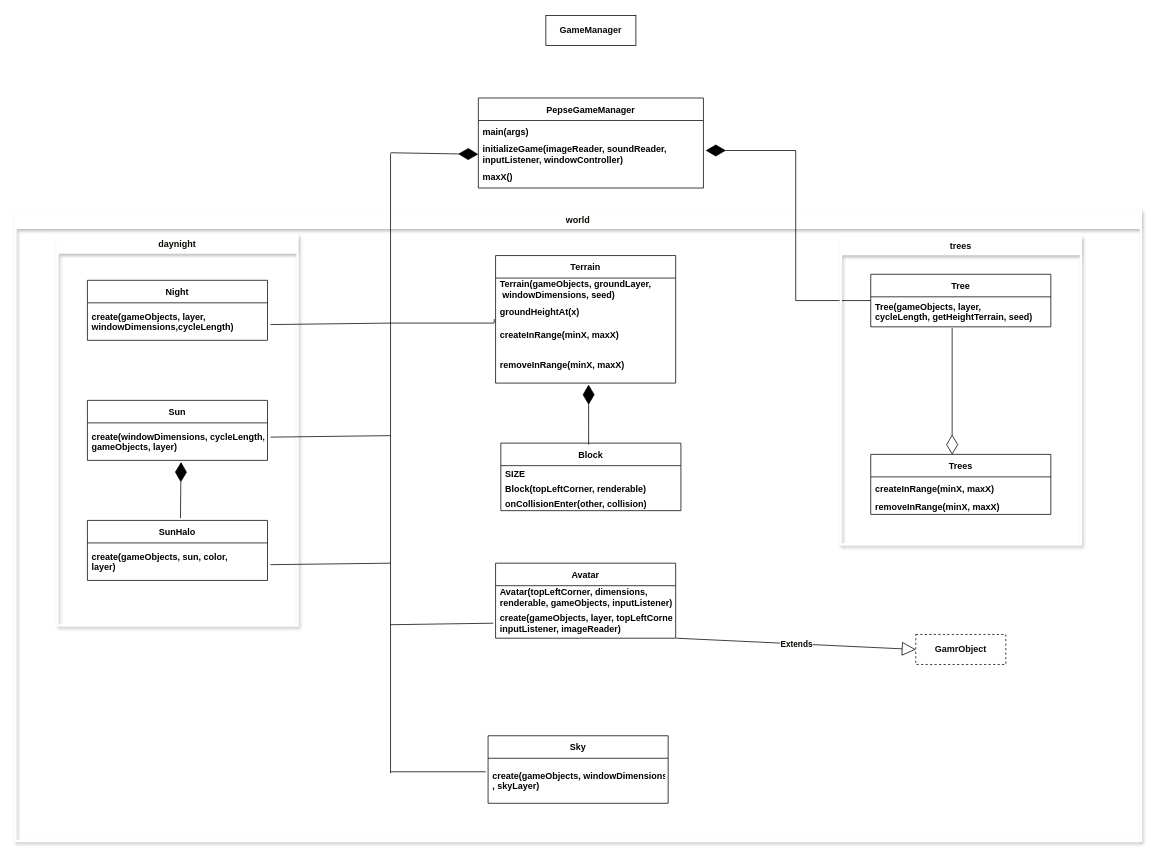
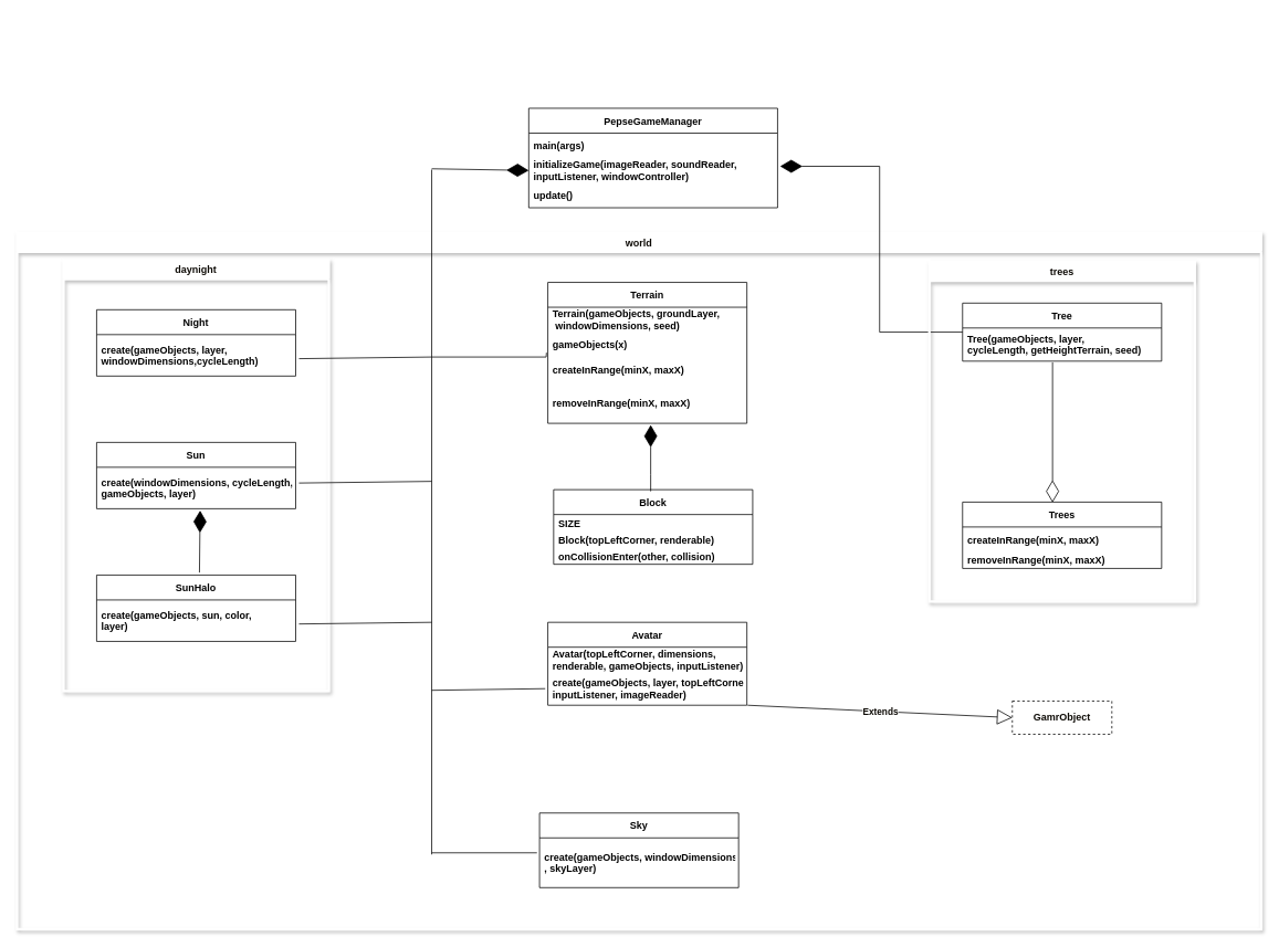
- <mxCell id="6" value="&lt;font color=&quot;#0d0a05&quot;&gt;GameManager&lt;/font&gt;" style="rounded=0;whiteSpace=wrap;html=1;fontStyle=1" vertex="1" parent="1"><mxGeometry x="727" y="20" width="120" height="40" as="geometry" /></mxCell>
- <mxCell id="5" value="maxX()" style="text;strokeColor=none;fillColor=none;align=left;verticalAlign=middle;spacingLeft=4;spacingRight=4;overflow=hidden;points=[[0,0.5],[1,0.5]];portConstraint=eastwest;rotatable=0;fontStyle=1" vertex="1" parent="2"><mxGeometry y="90" width="300" height="30" as="geometry" /></mxCell>
+ <mxCell id="5" value="update()" style="text;strokeColor=none;fillColor=none;align=left;verticalAlign=middle;spacingLeft=4;spacingRight=4;overflow=hidden;points=[[0,0.5],[1,0.5]];portConstraint=eastwest;rotatable=0;fontStyle=1" vertex="1" parent="2"><mxGeometry y="90" width="300" height="30" as="geometry" /></mxCell>
- <mxCell id="9" value="groundHeightAt(x)" style="text;strokeColor=none;fillColor=none;align=left;verticalAlign=middle;spacingLeft=4;spacingRight=4;overflow=hidden;points=[[0,0.5],[1,0.5]];portConstraint=eastwest;rotatable=0;fontStyle=1" vertex="1" parent="7"><mxGeometry y="60" width="240" height="30" as="geometry" /></mxCell>
+ <mxCell id="9" value="gameObjects(x)" style="text;strokeColor=none;fillColor=none;align=left;verticalAlign=middle;spacingLeft=4;spacingRight=4;overflow=hidden;points=[[0,0.5],[1,0.5]];portConstraint=eastwest;rotatable=0;fontStyle=1" vertex="1" parent="7"><mxGeometry y="60" width="240" height="30" as="geometry" /></mxCell>
